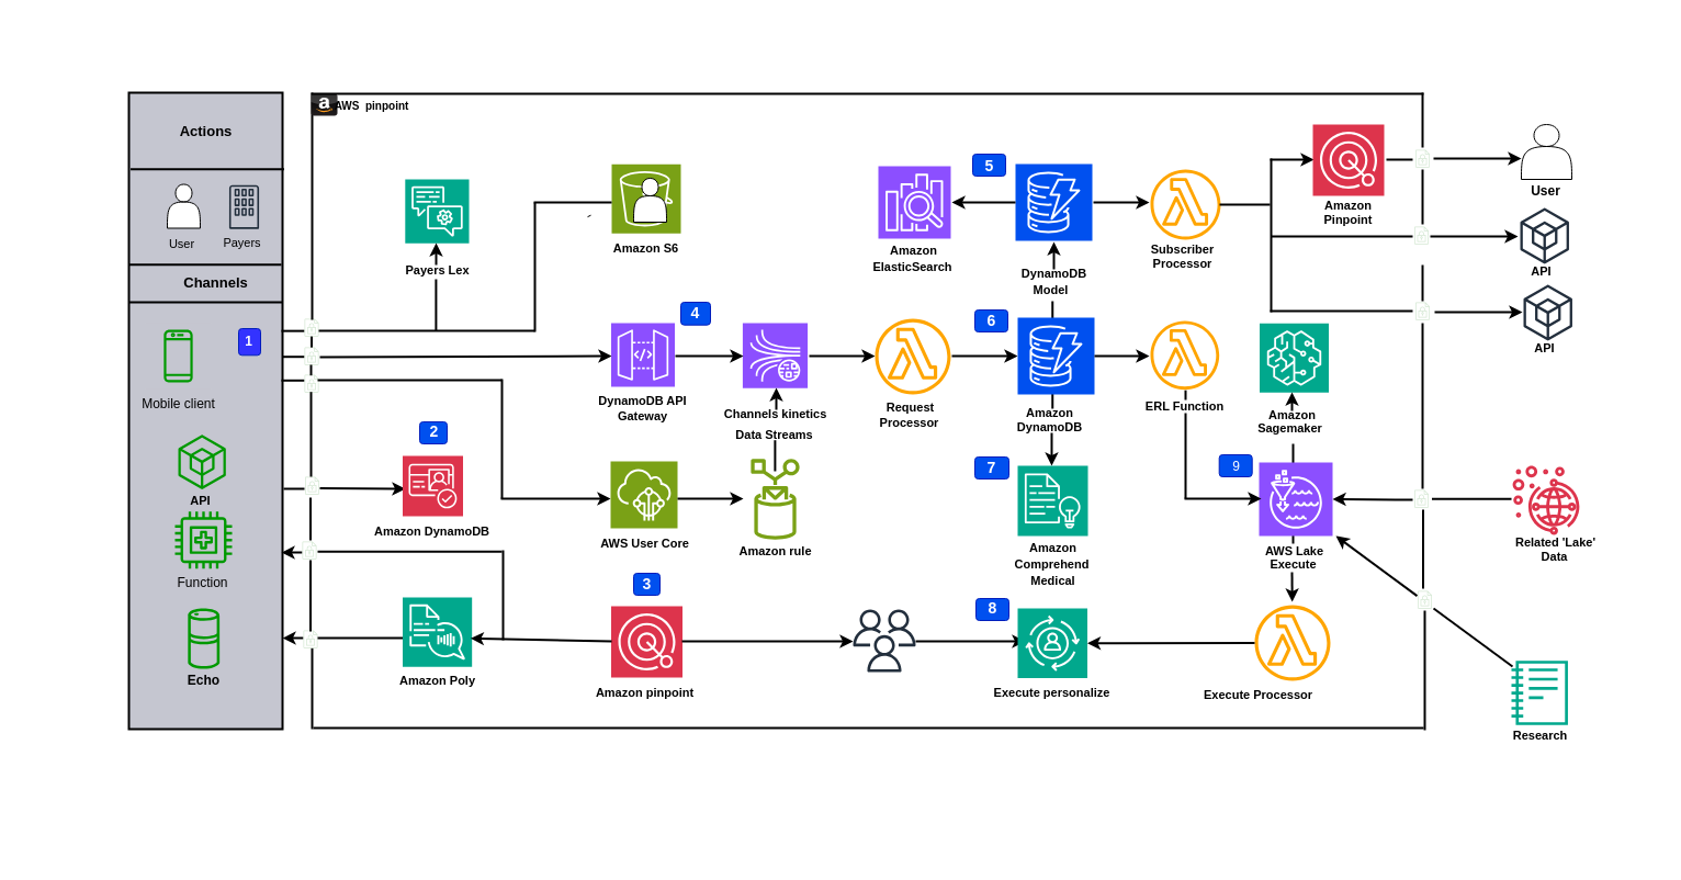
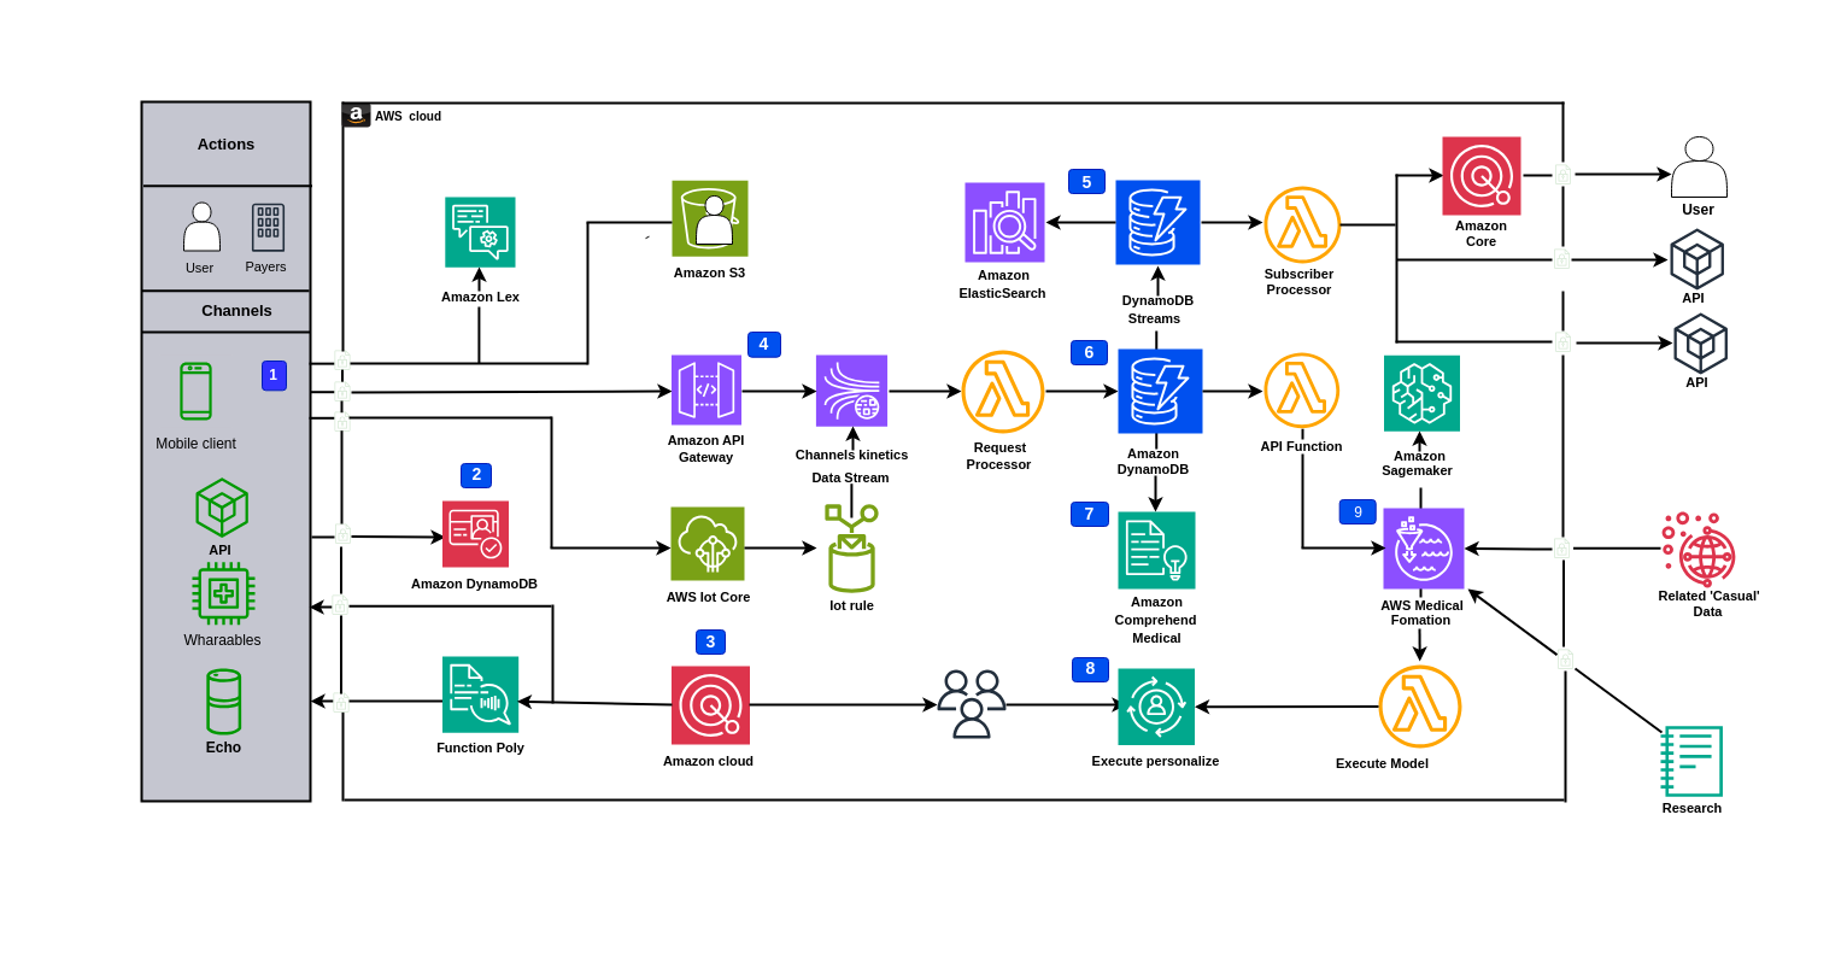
- <mxCell id="51" value="&lt;h3 style=&quot;font-size: 10px;&quot;&gt;AWS&amp;nbsp; pinpoint&lt;/h3&gt;" style="text;html=1;align=center;verticalAlign=middle;resizable=1;points=[];autosize=1;strokeColor=none;fillColor=none;fontFamily=Helvetica;fontSize=10;fontColor=default;" parent="1" vertex="1"><mxGeometry x="298" y="70.7" width="80" height="50" as="geometry" /></mxCell>
+ <mxCell id="51" value="&lt;h3 style=&quot;font-size: 10px;&quot;&gt;AWS&amp;nbsp; cloud&lt;/h3&gt;" style="text;html=1;align=center;verticalAlign=middle;resizable=1;points=[];autosize=1;strokeColor=none;fillColor=none;fontFamily=Helvetica;fontSize=10;fontColor=default;" parent="1" vertex="1"><mxGeometry x="298" y="70.7" width="80" height="50" as="geometry" /></mxCell>
- <mxCell id="157" value="&lt;h3 style=&quot;font-size: 11px;&quot;&gt;Pinpoint&lt;/h3&gt;" style="text;html=1;align=center;verticalAlign=middle;resizable=0;points=[];autosize=1;strokeColor=none;fillColor=none;fontSize=11;" vertex="1" parent="1"><mxGeometry x="1193" y="175" width="70" height="50" as="geometry" /></mxCell>
+ <mxCell id="157" value="&lt;h3 style=&quot;font-size: 11px;&quot;&gt;Core&lt;/h3&gt;" style="text;html=1;align=center;verticalAlign=middle;resizable=0;points=[];autosize=1;strokeColor=none;fillColor=none;fontSize=11;" vertex="1" parent="1"><mxGeometry x="1193" y="175" width="70" height="50" as="geometry" /></mxCell>
- <mxCell id="74" value="&lt;h3 style=&quot;font-size: 11px;&quot;&gt;Amazon S6&lt;/h3&gt;" style="text;html=1;align=center;verticalAlign=middle;resizable=1;points=[];autosize=1;strokeColor=none;fillColor=none;fontFamily=Helvetica;fontSize=11;fontColor=default;" parent="1" vertex="1"><mxGeometry x="548" y="201" width="80" height="50" as="geometry" /></mxCell>
+ <mxCell id="74" value="&lt;h3 style=&quot;font-size: 11px;&quot;&gt;Amazon S3&lt;/h3&gt;" style="text;html=1;align=center;verticalAlign=middle;resizable=1;points=[];autosize=1;strokeColor=none;fillColor=none;fontFamily=Helvetica;fontSize=11;fontColor=default;" parent="1" vertex="1"><mxGeometry x="548" y="201" width="80" height="50" as="geometry" /></mxCell>
- <mxCell id="56" value="&lt;h3&gt;&lt;font style=&quot;font-size: 11px;&quot;&gt;Payers Lex&lt;/font&gt;&lt;/h3&gt;" style="text;html=1;align=center;verticalAlign=middle;resizable=1;points=[];autosize=1;strokeColor=none;fillColor=none;fontFamily=Helvetica;fontSize=12;fontColor=default;" parent="1" vertex="1"><mxGeometry x="353" y="215" width="90" height="60" as="geometry" /></mxCell>
+ <mxCell id="56" value="&lt;h3&gt;&lt;font style=&quot;font-size: 11px;&quot;&gt;Amazon Lex&lt;/font&gt;&lt;/h3&gt;" style="text;html=1;align=center;verticalAlign=middle;resizable=1;points=[];autosize=1;strokeColor=none;fillColor=none;fontFamily=Helvetica;fontSize=12;fontColor=default;" parent="1" vertex="1"><mxGeometry x="353" y="215" width="90" height="60" as="geometry" /></mxCell>
- <mxCell id="118" value="&lt;h3 style=&quot;font-size: 11px;&quot;&gt;Model&lt;/h3&gt;" style="text;html=1;align=center;verticalAlign=middle;resizable=0;points=[];autosize=1;strokeColor=none;fillColor=none;fontSize=11;" vertex="1" parent="1"><mxGeometry x="922" y="239" width="70" height="50" as="geometry" /></mxCell>
+ <mxCell id="118" value="&lt;h3 style=&quot;font-size: 11px;&quot;&gt;Streams&lt;/h3&gt;" style="text;html=1;align=center;verticalAlign=middle;resizable=0;points=[];autosize=1;strokeColor=none;fillColor=none;fontSize=11;" vertex="1" parent="1"><mxGeometry x="922" y="239" width="70" height="50" as="geometry" /></mxCell>
- <mxCell id="75" value="&lt;h3 style=&quot;font-size: 11px;&quot;&gt;DynamoDB API&lt;/h3&gt;" style="text;html=1;align=center;verticalAlign=middle;resizable=1;points=[];autosize=1;strokeColor=none;fillColor=none;fontFamily=Helvetica;fontSize=11;fontColor=default;" parent="1" vertex="1"><mxGeometry x="540" y="340" width="90" height="50" as="geometry" /></mxCell>
+ <mxCell id="75" value="&lt;h3 style=&quot;font-size: 11px;&quot;&gt;Amazon API&lt;/h3&gt;" style="text;html=1;align=center;verticalAlign=middle;resizable=1;points=[];autosize=1;strokeColor=none;fillColor=none;fontFamily=Helvetica;fontSize=11;fontColor=default;" parent="1" vertex="1"><mxGeometry x="540" y="340" width="90" height="50" as="geometry" /></mxCell>
- <mxCell id="130" value="&lt;h3 style=&quot;font-size: 11px;&quot;&gt;ERL Function&lt;/h3&gt;" style="text;html=1;align=center;verticalAlign=middle;resizable=0;points=[];autosize=1;strokeColor=none;fillColor=none;fontSize=11;" vertex="1" parent="1"><mxGeometry x="1034" y="345" width="90" height="50" as="geometry" /></mxCell>
+ <mxCell id="130" value="&lt;h3 style=&quot;font-size: 11px;&quot;&gt;API Function&lt;/h3&gt;" style="text;html=1;align=center;verticalAlign=middle;resizable=0;points=[];autosize=1;strokeColor=none;fillColor=none;fontSize=11;" vertex="1" parent="1"><mxGeometry x="1034" y="345" width="90" height="50" as="geometry" /></mxCell>
- <mxCell id="89" value="&lt;h3 style=&quot;font-size: 11px;&quot;&gt;Data Streams&lt;/h3&gt;" style="text;html=1;align=center;verticalAlign=middle;resizable=1;points=[];autosize=1;strokeColor=none;fillColor=none;fontFamily=Helvetica;fontSize=11;fontColor=default;" parent="1" vertex="1"><mxGeometry x="660" y="367" width="90" height="57" as="geometry" /></mxCell>
+ <mxCell id="89" value="&lt;h3 style=&quot;font-size: 11px;&quot;&gt;Data Stream&lt;/h3&gt;" style="text;html=1;align=center;verticalAlign=middle;resizable=1;points=[];autosize=1;strokeColor=none;fillColor=none;fontFamily=Helvetica;fontSize=11;fontColor=default;" parent="1" vertex="1"><mxGeometry x="660" y="367" width="90" height="57" as="geometry" /></mxCell>
- <mxCell id="172" value="&lt;h3 style=&quot;font-size: 11px;&quot;&gt;Related 'Lake'&lt;/h3&gt;" style="text;html=1;align=center;verticalAlign=middle;resizable=0;points=[];autosize=1;strokeColor=none;fillColor=none;fontSize=11;" vertex="1" parent="1"><mxGeometry x="1362" y="469" width="110" height="50" as="geometry" /></mxCell>
+ <mxCell id="172" value="&lt;h3 style=&quot;font-size: 11px;&quot;&gt;Related 'Casual'&lt;/h3&gt;" style="text;html=1;align=center;verticalAlign=middle;resizable=0;points=[];autosize=1;strokeColor=none;fillColor=none;fontSize=11;" vertex="1" parent="1"><mxGeometry x="1362" y="469" width="110" height="50" as="geometry" /></mxCell>
- <mxCell id="79" value="&lt;h3 style=&quot;font-size: 11px;&quot;&gt;AWS User Core&lt;/h3&gt;" style="text;html=1;align=center;verticalAlign=middle;resizable=1;points=[];autosize=1;strokeColor=none;fillColor=none;fontFamily=Helvetica;fontSize=11;fontColor=default;" parent="1" vertex="1"><mxGeometry x="542" y="470" width="90" height="50" as="geometry" /></mxCell>
+ <mxCell id="79" value="&lt;h3 style=&quot;font-size: 11px;&quot;&gt;AWS Iot Core&lt;/h3&gt;" style="text;html=1;align=center;verticalAlign=middle;resizable=1;points=[];autosize=1;strokeColor=none;fillColor=none;fontFamily=Helvetica;fontSize=11;fontColor=default;" parent="1" vertex="1"><mxGeometry x="542" y="470" width="90" height="50" as="geometry" /></mxCell>
- <mxCell id="92" value="&lt;h3 style=&quot;font-size: 11px;&quot;&gt;Amazon rule&lt;/h3&gt;" style="text;html=1;align=center;verticalAlign=middle;resizable=1;points=[];autosize=1;strokeColor=none;fillColor=none;fontFamily=Helvetica;fontSize=11;fontColor=default;" parent="1" vertex="1"><mxGeometry x="676" y="477" width="60" height="50" as="geometry" /></mxCell>
+ <mxCell id="92" value="&lt;h3 style=&quot;font-size: 11px;&quot;&gt;Iot rule&lt;/h3&gt;" style="text;html=1;align=center;verticalAlign=middle;resizable=1;points=[];autosize=1;strokeColor=none;fillColor=none;fontFamily=Helvetica;fontSize=11;fontColor=default;" parent="1" vertex="1"><mxGeometry x="676" y="477" width="60" height="50" as="geometry" /></mxCell>
- <mxCell id="134" value="&lt;h3 style=&quot;font-size: 11px;&quot;&gt;AWS Lake&lt;/h3&gt;" style="text;html=1;align=center;verticalAlign=middle;resizable=0;points=[];autosize=1;strokeColor=none;fillColor=none;fontSize=11;" vertex="1" parent="1"><mxGeometry x="1139" y="477" width="80" height="50" as="geometry" /></mxCell>
+ <mxCell id="134" value="&lt;h3 style=&quot;font-size: 11px;&quot;&gt;AWS Medical&lt;/h3&gt;" style="text;html=1;align=center;verticalAlign=middle;resizable=0;points=[];autosize=1;strokeColor=none;fillColor=none;fontSize=11;" vertex="1" parent="1"><mxGeometry x="1139" y="477" width="80" height="50" as="geometry" /></mxCell>
- <mxCell id="135" value="&lt;h3 style=&quot;font-size: 11px;&quot;&gt;Execute&lt;/h3&gt;" style="text;html=1;align=center;verticalAlign=middle;resizable=0;points=[];autosize=1;strokeColor=none;fillColor=none;fontSize=11;" vertex="1" parent="1"><mxGeometry x="1143" y="489" width="70" height="50" as="geometry" /></mxCell>
+ <mxCell id="135" value="&lt;h3 style=&quot;font-size: 11px;&quot;&gt;Fomation&lt;/h3&gt;" style="text;html=1;align=center;verticalAlign=middle;resizable=0;points=[];autosize=1;strokeColor=none;fillColor=none;fontSize=11;" vertex="1" parent="1"><mxGeometry x="1143" y="489" width="70" height="50" as="geometry" /></mxCell>
- <mxCell id="28" value="Function" style="text;html=1;align=center;verticalAlign=middle;resizable=1;points=[];autosize=1;strokeColor=none;fillColor=none;fontFamily=Helvetica;fontSize=12;fontColor=default;" parent="1" vertex="1"><mxGeometry x="139" y="515.7" width="90" height="30" as="geometry" /></mxCell>
+ <mxCell id="28" value="Wharaables" style="text;html=1;align=center;verticalAlign=middle;resizable=1;points=[];autosize=1;strokeColor=none;fillColor=none;fontFamily=Helvetica;fontSize=12;fontColor=default;" parent="1" vertex="1"><mxGeometry x="139" y="515.7" width="90" height="30" as="geometry" /></mxCell>
- <mxCell id="69" value="&lt;h3 style=&quot;font-size: 11px;&quot;&gt;Amazon Poly&lt;/h3&gt;" style="text;html=1;align=center;verticalAlign=middle;resizable=1;points=[];autosize=1;strokeColor=none;fillColor=none;fontFamily=Helvetica;fontSize=11;fontColor=default;" parent="1" vertex="1"><mxGeometry x="353" y="595" width="90" height="50" as="geometry" /></mxCell>
+ <mxCell id="69" value="&lt;h3 style=&quot;font-size: 11px;&quot;&gt;Function Poly&lt;/h3&gt;" style="text;html=1;align=center;verticalAlign=middle;resizable=1;points=[];autosize=1;strokeColor=none;fillColor=none;fontFamily=Helvetica;fontSize=11;fontColor=default;" parent="1" vertex="1"><mxGeometry x="353" y="595" width="90" height="50" as="geometry" /></mxCell>
- <mxCell id="80" value="&lt;h3 style=&quot;font-size: 11px;&quot;&gt;Amazon pinpoint&lt;/h3&gt;" style="text;html=1;align=center;verticalAlign=middle;resizable=1;points=[];autosize=1;strokeColor=none;fillColor=none;fontFamily=Helvetica;fontSize=11;fontColor=default;" parent="1" vertex="1"><mxGeometry x="532" y="606" width="110" height="50" as="geometry" /></mxCell>
+ <mxCell id="80" value="&lt;h3 style=&quot;font-size: 11px;&quot;&gt;Amazon cloud&lt;/h3&gt;" style="text;html=1;align=center;verticalAlign=middle;resizable=1;points=[];autosize=1;strokeColor=none;fillColor=none;fontFamily=Helvetica;fontSize=11;fontColor=default;" parent="1" vertex="1"><mxGeometry x="532" y="606" width="110" height="50" as="geometry" /></mxCell>
- <mxCell id="100" value="&lt;h3 style=&quot;font-size: 11px;&quot;&gt;Execute Processor&lt;/h3&gt;" style="text;html=1;align=center;verticalAlign=middle;resizable=1;points=[];autosize=1;strokeColor=none;fillColor=none;fontFamily=Helvetica;fontSize=11;fontColor=default;strokeWidth=2;" parent="1" vertex="1"><mxGeometry x="1096" y="608" width="100" height="50" as="geometry" /></mxCell>
+ <mxCell id="100" value="&lt;h3 style=&quot;font-size: 11px;&quot;&gt;Execute Model&lt;/h3&gt;" style="text;html=1;align=center;verticalAlign=middle;resizable=1;points=[];autosize=1;strokeColor=none;fillColor=none;fontFamily=Helvetica;fontSize=11;fontColor=default;strokeWidth=2;" parent="1" vertex="1"><mxGeometry x="1096" y="608" width="100" height="50" as="geometry" /></mxCell>
